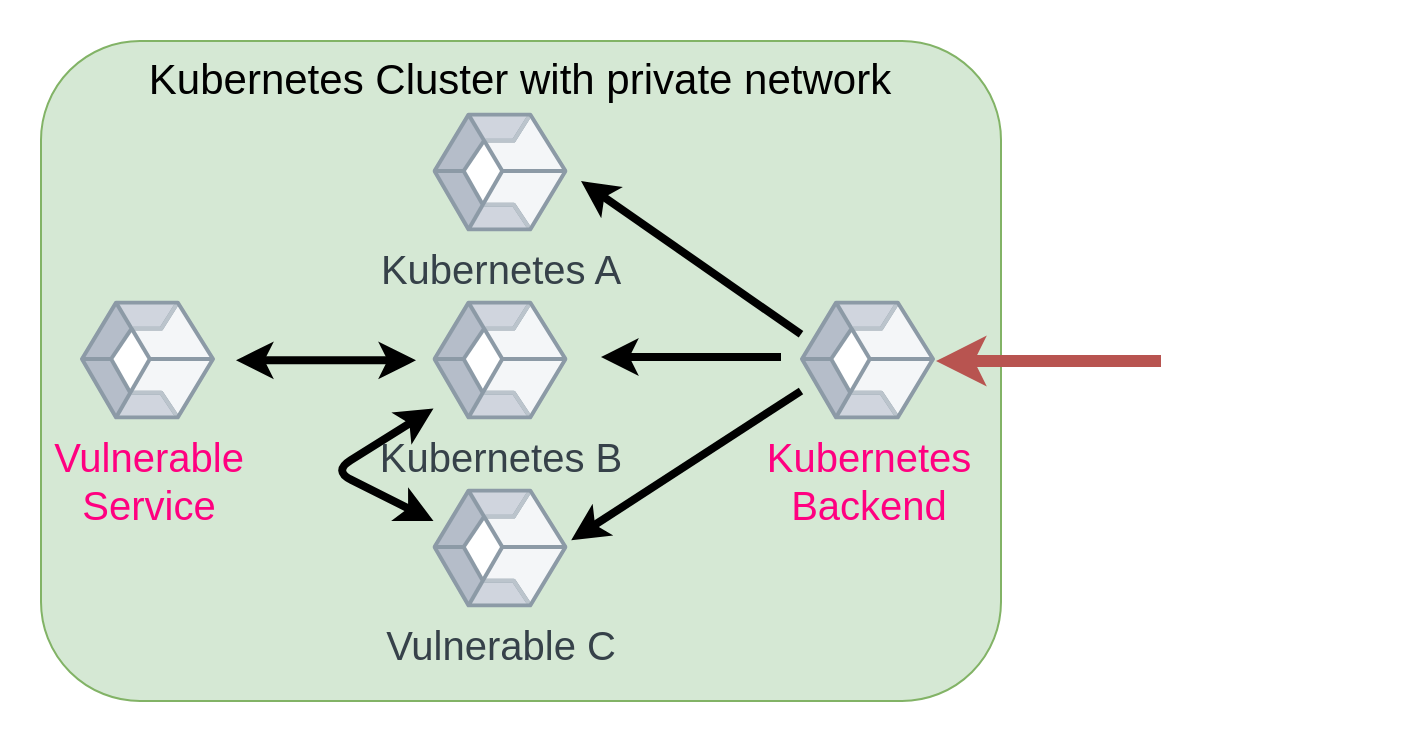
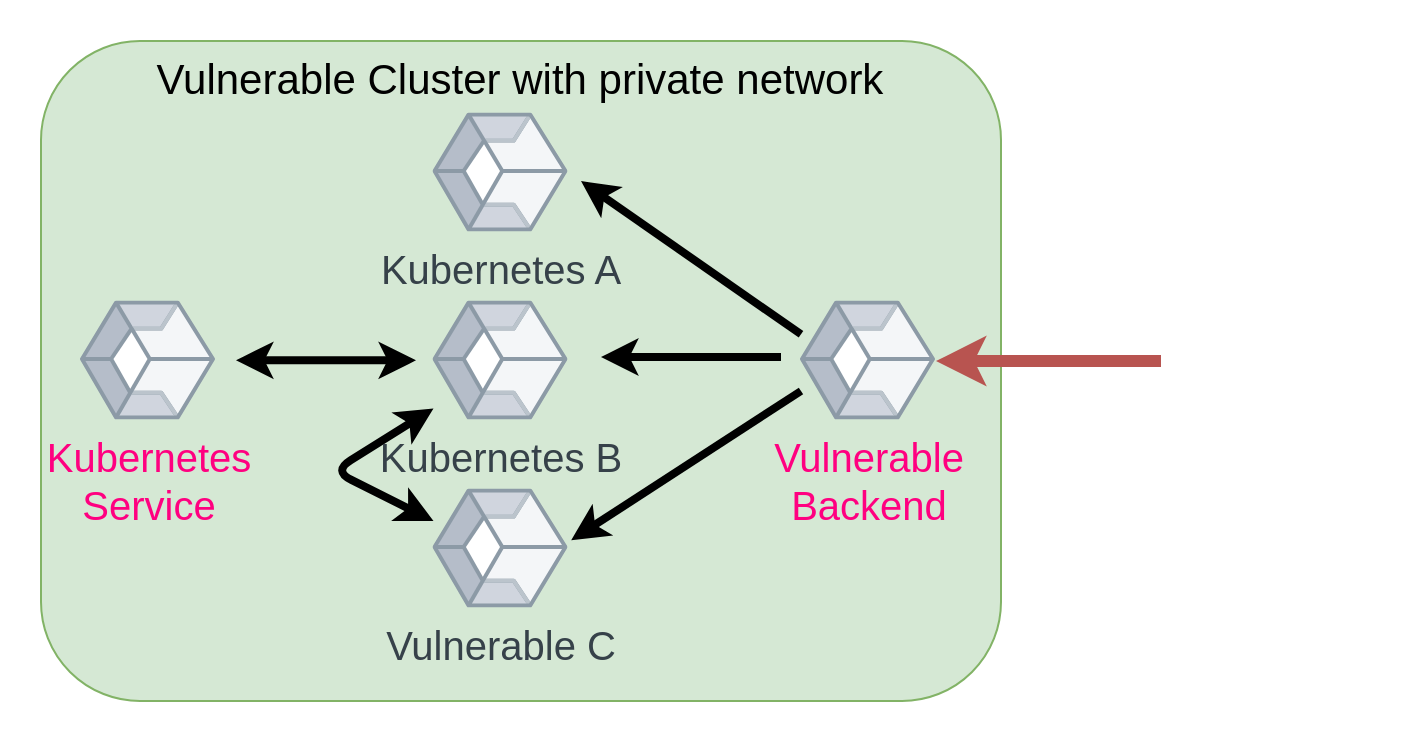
- <mxCell id="2" value="Kubernetes Cluster with private network" style="rounded=1;whiteSpace=wrap;html=1;verticalAlign=top;fontSize=21;fillColor=#d5e8d4;strokeColor=#82b366;" vertex="1" parent="1"><mxGeometry x="20" y="20" width="480" height="330" as="geometry" /></mxCell>
+ <mxCell id="2" value="Vulnerable Cluster with private network" style="rounded=1;whiteSpace=wrap;html=1;verticalAlign=top;fontSize=21;fillColor=#d5e8d4;strokeColor=#82b366;" vertex="1" parent="1"><mxGeometry x="20" y="20" width="480" height="330" as="geometry" /></mxCell>
- <mxCell id="13" value="&lt;font style=&quot;font-size: 20px&quot;&gt;&lt;font color=&quot;#ff0080&quot;&gt;Vulnerable&lt;br&gt;Service&lt;/font&gt;&lt;br&gt;&lt;/font&gt;" style="aspect=fixed;perimeter=ellipsePerimeter;html=1;align=center;fontSize=12;verticalAlign=top;fontColor=#364149;shadow=0;dashed=0;image;image=img/lib/cumulus/container.svg;labelBackgroundColor=none;" vertex="1" parent="1"><mxGeometry x="40" y="150" width="67.5" height="60" as="geometry" /></mxCell>
+ <mxCell id="13" value="&lt;font style=&quot;font-size: 20px&quot;&gt;&lt;font color=&quot;#ff0080&quot;&gt;Kubernetes&lt;br&gt;Service&lt;/font&gt;&lt;br&gt;&lt;/font&gt;" style="aspect=fixed;perimeter=ellipsePerimeter;html=1;align=center;fontSize=12;verticalAlign=top;fontColor=#364149;shadow=0;dashed=0;image;image=img/lib/cumulus/container.svg;labelBackgroundColor=none;" vertex="1" parent="1"><mxGeometry x="40" y="150" width="67.5" height="60" as="geometry" /></mxCell>
- <mxCell id="14" value="&lt;font style=&quot;font-size: 20px&quot;&gt;&lt;font color=&quot;#ff0080&quot;&gt;Kubernetes&lt;br&gt;Backend&lt;/font&gt;&lt;br&gt;&lt;/font&gt;" style="aspect=fixed;perimeter=ellipsePerimeter;html=1;align=center;fontSize=12;verticalAlign=top;fontColor=#364149;shadow=0;dashed=0;image;image=img/lib/cumulus/container.svg;labelBackgroundColor=none;" vertex="1" parent="1"><mxGeometry x="400" y="150" width="67.5" height="60" as="geometry" /></mxCell>
+ <mxCell id="14" value="&lt;font style=&quot;font-size: 20px&quot;&gt;&lt;font color=&quot;#ff0080&quot;&gt;Vulnerable&lt;br&gt;Backend&lt;/font&gt;&lt;br&gt;&lt;/font&gt;" style="aspect=fixed;perimeter=ellipsePerimeter;html=1;align=center;fontSize=12;verticalAlign=top;fontColor=#364149;shadow=0;dashed=0;image;image=img/lib/cumulus/container.svg;labelBackgroundColor=none;" vertex="1" parent="1"><mxGeometry x="400" y="150" width="67.5" height="60" as="geometry" /></mxCell>
